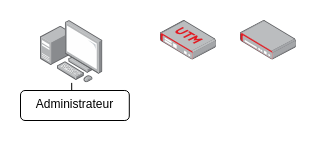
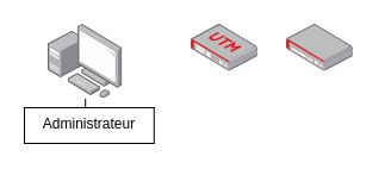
- <mxCell id="4" value="Administrateur" style="whiteSpace=wrap;html=1;verticalAlign=top;labelBackgroundColor=default;shadow=0;dashed=0;rounded=1;" vertex="1" parent="2"><mxGeometry y="70" width="108.8" height="30" as="geometry" /></mxCell>
+ <mxCell id="4" value="Administrateur" style="whiteSpace=wrap;html=1;verticalAlign=top;labelBackgroundColor=default;shadow=0;dashed=0;" vertex="1" parent="2"><mxGeometry y="70" width="108.8" height="30" as="geometry" /></mxCell>
